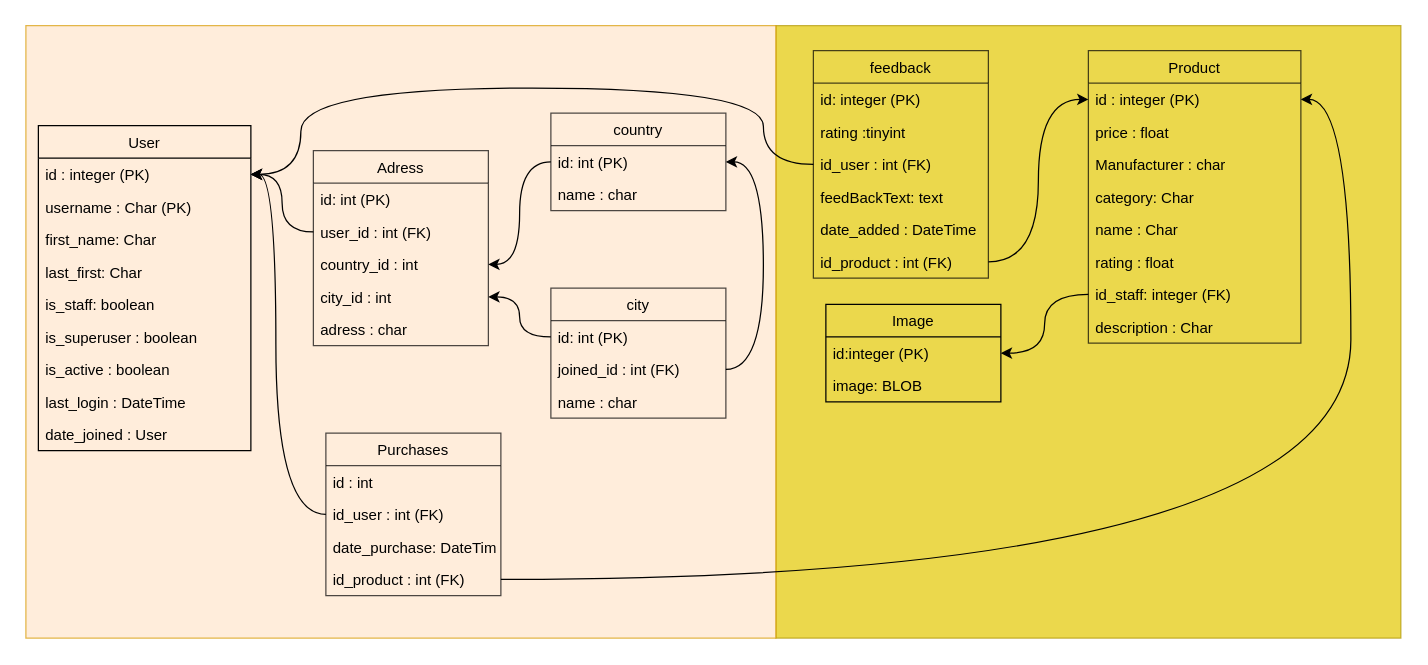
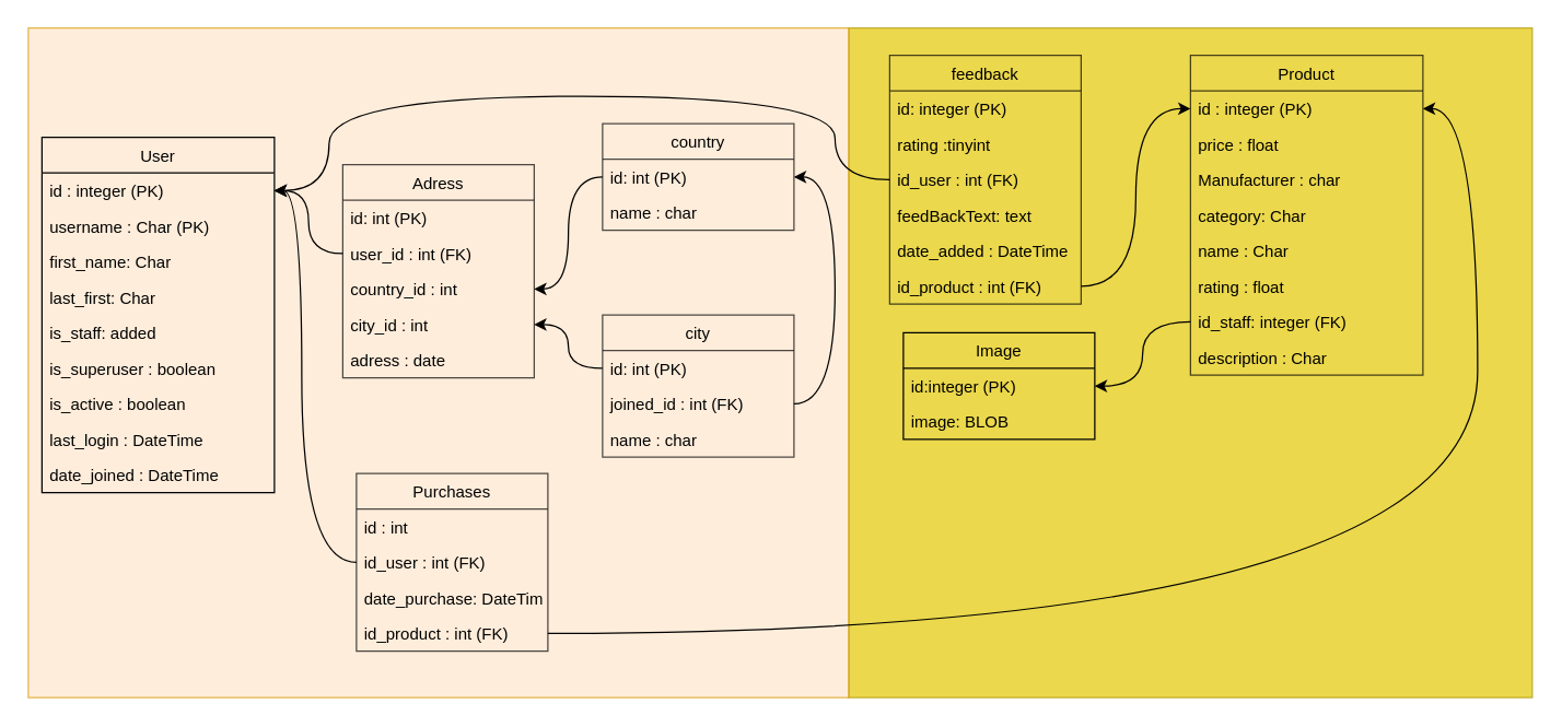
- <mxCell id="9" value="is_staff: boolean" style="text;strokeColor=none;fillColor=none;align=left;verticalAlign=top;spacingLeft=4;spacingRight=4;overflow=hidden;rotatable=0;points=[[0,0.5],[1,0.5]];portConstraint=eastwest;" parent="4" vertex="1"><mxGeometry y="130" width="170" height="26" as="geometry" /></mxCell>
+ <mxCell id="9" value="is_staff: added" style="text;strokeColor=none;fillColor=none;align=left;verticalAlign=top;spacingLeft=4;spacingRight=4;overflow=hidden;rotatable=0;points=[[0,0.5],[1,0.5]];portConstraint=eastwest;" parent="4" vertex="1"><mxGeometry y="130" width="170" height="26" as="geometry" /></mxCell>
- <mxCell id="44" value="adress : char" style="text;strokeColor=none;fillColor=none;align=left;verticalAlign=top;spacingLeft=4;spacingRight=4;overflow=hidden;rotatable=0;points=[[0,0.5],[1,0.5]];portConstraint=eastwest;" parent="39" vertex="1"><mxGeometry y="130" width="140" height="26" as="geometry" /></mxCell>
+ <mxCell id="44" value="adress : date" style="text;strokeColor=none;fillColor=none;align=left;verticalAlign=top;spacingLeft=4;spacingRight=4;overflow=hidden;rotatable=0;points=[[0,0.5],[1,0.5]];portConstraint=eastwest;" parent="39" vertex="1"><mxGeometry y="130" width="140" height="26" as="geometry" /></mxCell>
- <mxCell id="13" value="date_joined : User" style="text;strokeColor=none;fillColor=none;align=left;verticalAlign=top;spacingLeft=4;spacingRight=4;overflow=hidden;rotatable=0;points=[[0,0.5],[1,0.5]];portConstraint=eastwest;" parent="4" vertex="1"><mxGeometry y="234" width="170" height="26" as="geometry" /></mxCell>
+ <mxCell id="13" value="date_joined : DateTime" style="text;strokeColor=none;fillColor=none;align=left;verticalAlign=top;spacingLeft=4;spacingRight=4;overflow=hidden;rotatable=0;points=[[0,0.5],[1,0.5]];portConstraint=eastwest;" parent="4" vertex="1"><mxGeometry y="234" width="170" height="26" as="geometry" /></mxCell>
